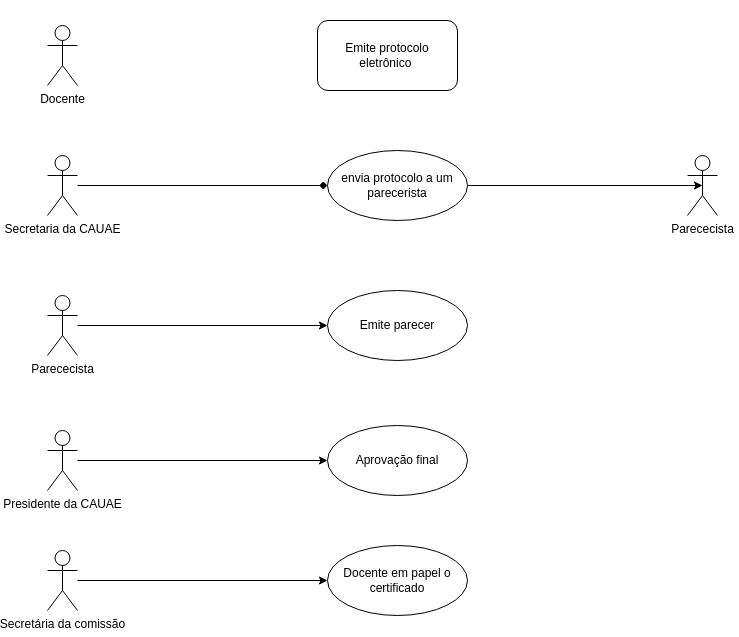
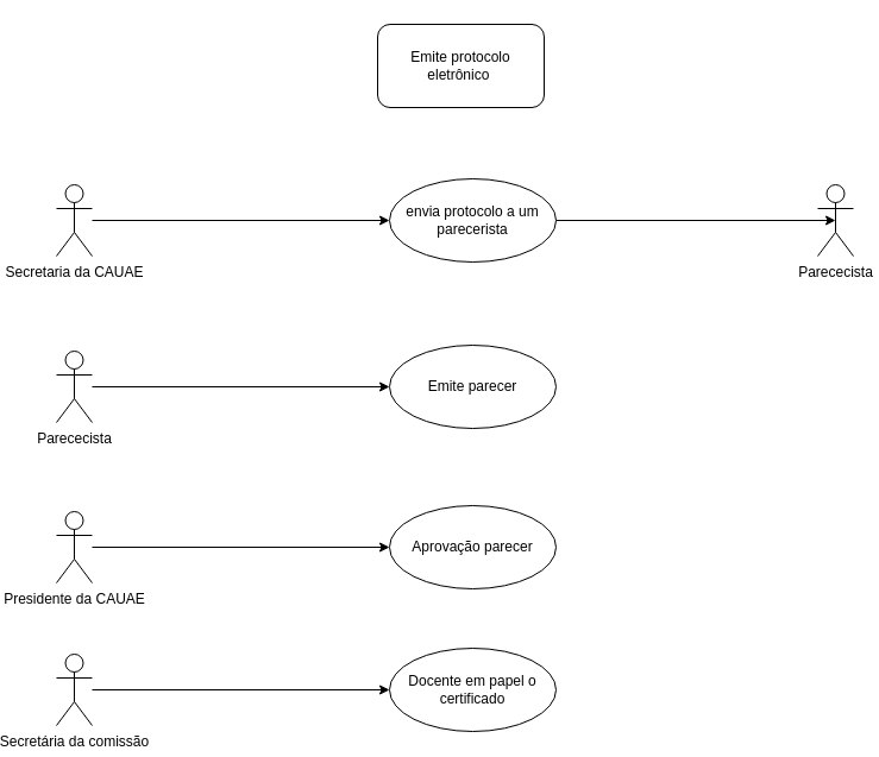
- <mxCell id="2" value="Docente" style="shape=umlActor;verticalLabelPosition=bottom;verticalAlign=top;html=1;" vertex="1" parent="1"><mxGeometry x="20" y="25" width="30" height="60" as="geometry" /></mxCell>
- <mxCell id="4" style="edgeStyle=orthogonalEdgeStyle;rounded=0;orthogonalLoop=1;jettySize=auto;html=1;entryX=0;entryY=0.5;entryDx=0;entryDy=0;endArrow=diamond;" edge="1" parent="1" source="5" target="7"><mxGeometry relative="1" as="geometry" /></mxCell>
+ <mxCell id="4" style="edgeStyle=orthogonalEdgeStyle;rounded=0;orthogonalLoop=1;jettySize=auto;html=1;entryX=0;entryY=0.5;entryDx=0;entryDy=0;" edge="1" parent="1" source="5" target="7"><mxGeometry relative="1" as="geometry" /></mxCell>
- <mxCell id="14" value="Aprovação final" style="ellipse;whiteSpace=wrap;html=1;" vertex="1" parent="1"><mxGeometry x="300" y="425" width="140" height="70" as="geometry" /></mxCell>
+ <mxCell id="14" value="Aprovação parecer" style="ellipse;whiteSpace=wrap;html=1;" vertex="1" parent="1"><mxGeometry x="300" y="425" width="140" height="70" as="geometry" /></mxCell>
